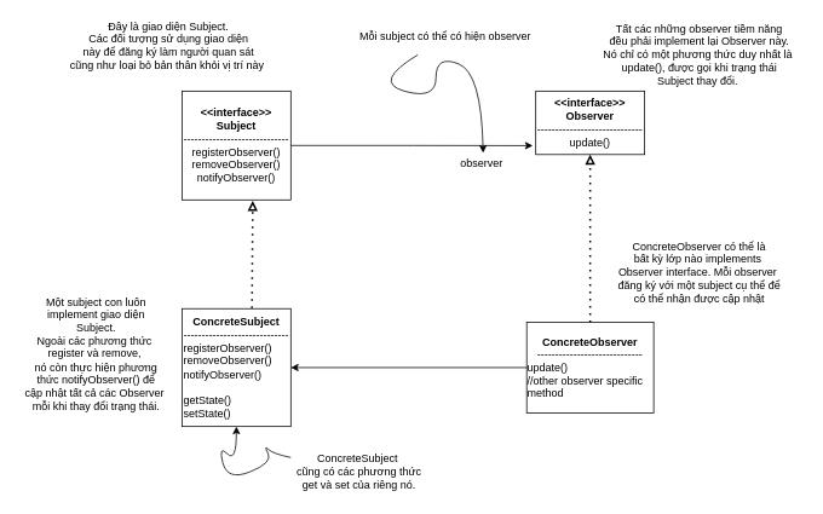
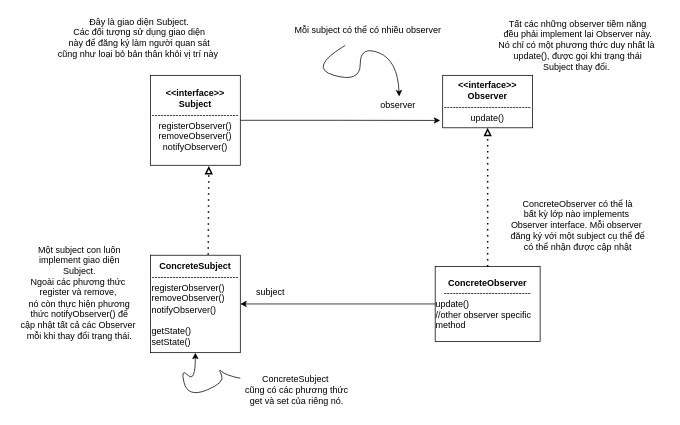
- <mxCell id="13" value="Mỗi subject có thể có hiện observer" style="text;html=1;align=center;verticalAlign=middle;resizable=0;points=[];autosize=1;strokeColor=none;fillColor=none;" vertex="1" parent="1"><mxGeometry x="385" y="30" width="210" height="20" as="geometry" /></mxCell>
+ <mxCell id="13" value="Mỗi subject có thể có nhiều observer" style="text;html=1;align=center;verticalAlign=middle;resizable=0;points=[];autosize=1;strokeColor=none;fillColor=none;" vertex="1" parent="1"><mxGeometry x="385" y="30" width="210" height="20" as="geometry" /></mxCell>
- <mxCell id="11" value="observer&lt;br&gt;" style="text;html=1;align=center;verticalAlign=middle;resizable=0;points=[];autosize=1;strokeColor=none;fillColor=none;" vertex="1" parent="1"><mxGeometry x="500" y="170" width="60" height="20" as="geometry" /></mxCell>
+ <mxCell id="11" value="observer&lt;br&gt;" style="text;html=1;align=center;verticalAlign=middle;resizable=0;points=[];autosize=1;strokeColor=none;fillColor=none;" vertex="1" parent="1"><mxGeometry x="500" y="130" width="60" height="20" as="geometry" /></mxCell>
+ <mxCell id="10" value="subject" style="text;html=1;align=center;verticalAlign=middle;resizable=0;points=[];autosize=1;strokeColor=none;fillColor=none;" vertex="1" parent="1"><mxGeometry x="335" y="380" width="50" height="20" as="geometry" /></mxCell>
